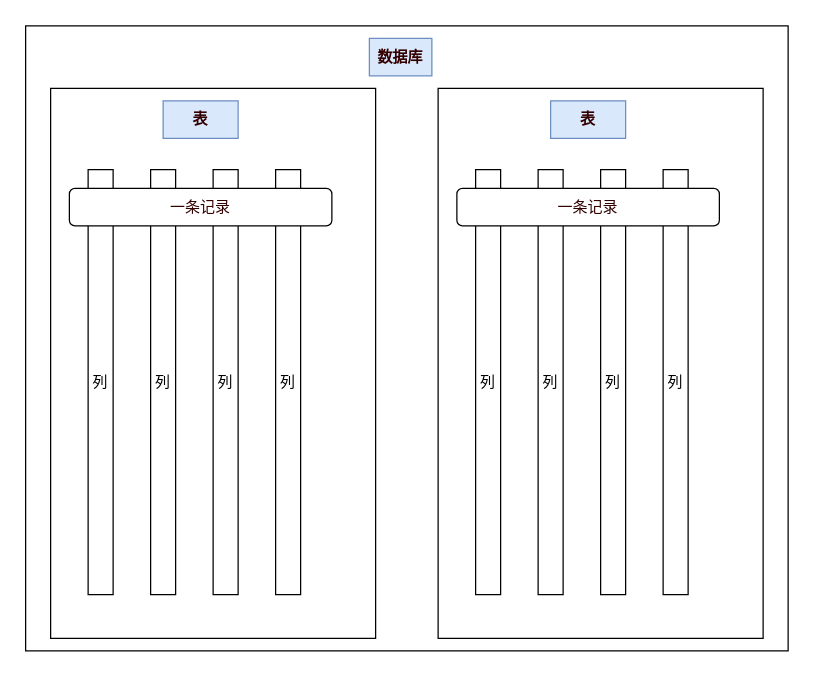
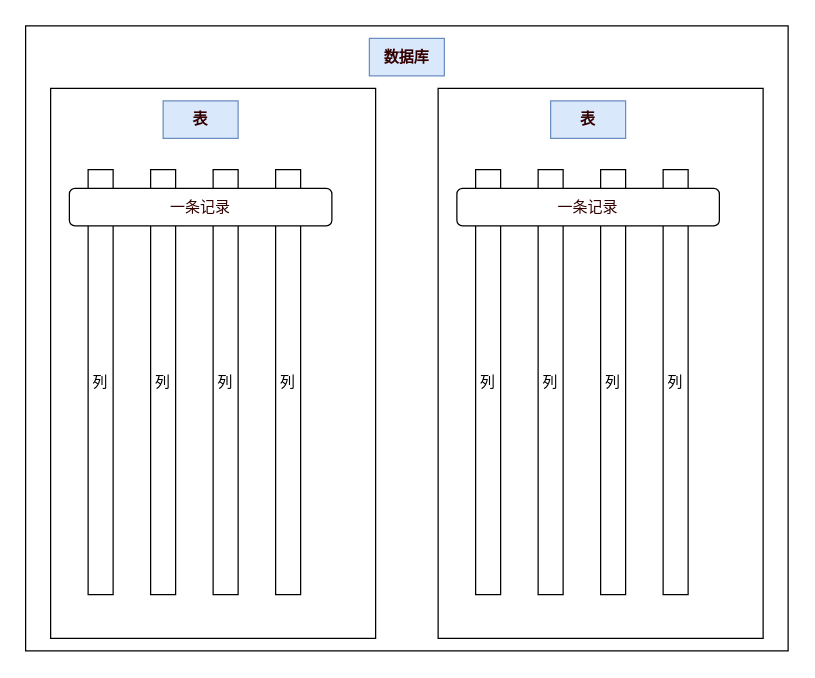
- <mxCell id="3" value="数据库" style="text;html=1;strokeColor=#6c8ebf;fillColor=#dae8fc;align=center;verticalAlign=middle;whiteSpace=wrap;rounded=0;fontFamily=Tahoma;fontStyle=1;fontColor=#330000;" vertex="1" parent="1"><mxGeometry x="295" y="30" width="50" height="30" as="geometry" /></mxCell>
+ <mxCell id="3" value="数据库" style="text;html=1;strokeColor=#6c8ebf;fillColor=#dae8fc;align=center;verticalAlign=middle;whiteSpace=wrap;rounded=0;fontFamily=Tahoma;fontStyle=1;fontColor=#330000;" vertex="1" parent="1"><mxGeometry x="295" y="30" width="60" height="30" as="geometry" /></mxCell>
